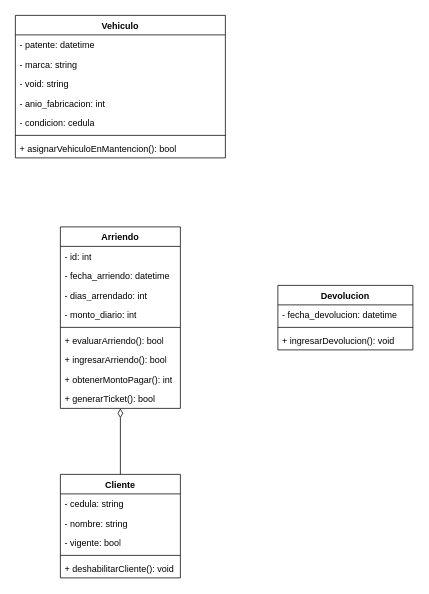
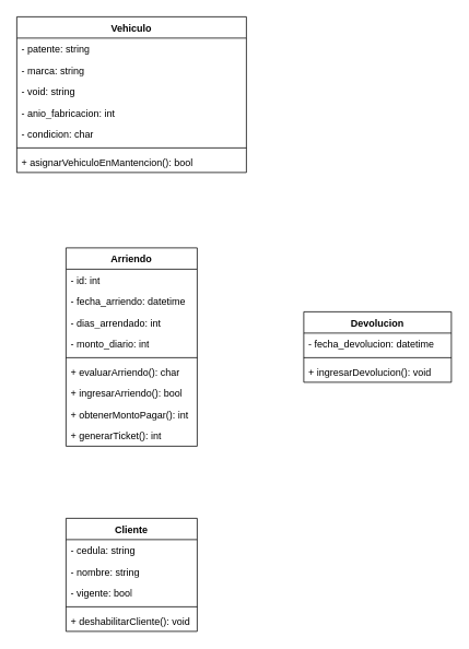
- <mxCell id="3" value="- patente: datetime" style="text;strokeColor=none;fillColor=none;align=left;verticalAlign=top;spacingLeft=4;spacingRight=4;overflow=hidden;rotatable=0;points=[[0,0.5],[1,0.5]];portConstraint=eastwest;whiteSpace=wrap;html=1;" parent="2" vertex="1"><mxGeometry y="26" width="280" height="26" as="geometry" /></mxCell>
+ <mxCell id="3" value="- patente: string" style="text;strokeColor=none;fillColor=none;align=left;verticalAlign=top;spacingLeft=4;spacingRight=4;overflow=hidden;rotatable=0;points=[[0,0.5],[1,0.5]];portConstraint=eastwest;whiteSpace=wrap;html=1;" parent="2" vertex="1"><mxGeometry y="26" width="280" height="26" as="geometry" /></mxCell>
- <mxCell id="7" value="- condicion: cedula" style="text;strokeColor=none;fillColor=none;align=left;verticalAlign=top;spacingLeft=4;spacingRight=4;overflow=hidden;rotatable=0;points=[[0,0.5],[1,0.5]];portConstraint=eastwest;whiteSpace=wrap;html=1;" parent="2" vertex="1"><mxGeometry y="130" width="280" height="26" as="geometry" /></mxCell>
+ <mxCell id="7" value="- condicion: char" style="text;strokeColor=none;fillColor=none;align=left;verticalAlign=top;spacingLeft=4;spacingRight=4;overflow=hidden;rotatable=0;points=[[0,0.5],[1,0.5]];portConstraint=eastwest;whiteSpace=wrap;html=1;" parent="2" vertex="1"><mxGeometry y="130" width="280" height="26" as="geometry" /></mxCell>
- <mxCell id="22" value="+ evaluarArriendo(): bool" style="text;strokeColor=none;fillColor=none;align=left;verticalAlign=top;spacingLeft=4;spacingRight=4;overflow=hidden;rotatable=0;points=[[0,0.5],[1,0.5]];portConstraint=eastwest;whiteSpace=wrap;html=1;" parent="16" vertex="1"><mxGeometry y="138" width="160" height="26" as="geometry" /></mxCell>
+ <mxCell id="22" value="+ evaluarArriendo(): char" style="text;strokeColor=none;fillColor=none;align=left;verticalAlign=top;spacingLeft=4;spacingRight=4;overflow=hidden;rotatable=0;points=[[0,0.5],[1,0.5]];portConstraint=eastwest;whiteSpace=wrap;html=1;" parent="16" vertex="1"><mxGeometry y="138" width="160" height="26" as="geometry" /></mxCell>
- <mxCell id="25" value="+ generarTicket(): bool" style="text;strokeColor=none;fillColor=none;align=left;verticalAlign=top;spacingLeft=4;spacingRight=4;overflow=hidden;rotatable=0;points=[[0,0.5],[1,0.5]];portConstraint=eastwest;whiteSpace=wrap;html=1;" parent="16" vertex="1"><mxGeometry y="216" width="160" height="26" as="geometry" /></mxCell>
+ <mxCell id="25" value="+ generarTicket(): int" style="text;strokeColor=none;fillColor=none;align=left;verticalAlign=top;spacingLeft=4;spacingRight=4;overflow=hidden;rotatable=0;points=[[0,0.5],[1,0.5]];portConstraint=eastwest;whiteSpace=wrap;html=1;" parent="16" vertex="1"><mxGeometry y="216" width="160" height="26" as="geometry" /></mxCell>
- <mxCell id="30" value="" style="endArrow=diamondThin;html=1;rounded=0;exitX=0.5;exitY=0;exitDx=0;exitDy=0;endFill=0;endSize=10;" parent="1" source="10" target="16" edge="1"><mxGeometry width="50" height="50" relative="1" as="geometry"><mxPoint x="80" y="-40" as="sourcePoint" /><mxPoint x="130" y="-90" as="targetPoint" /></mxGeometry></mxCell>
